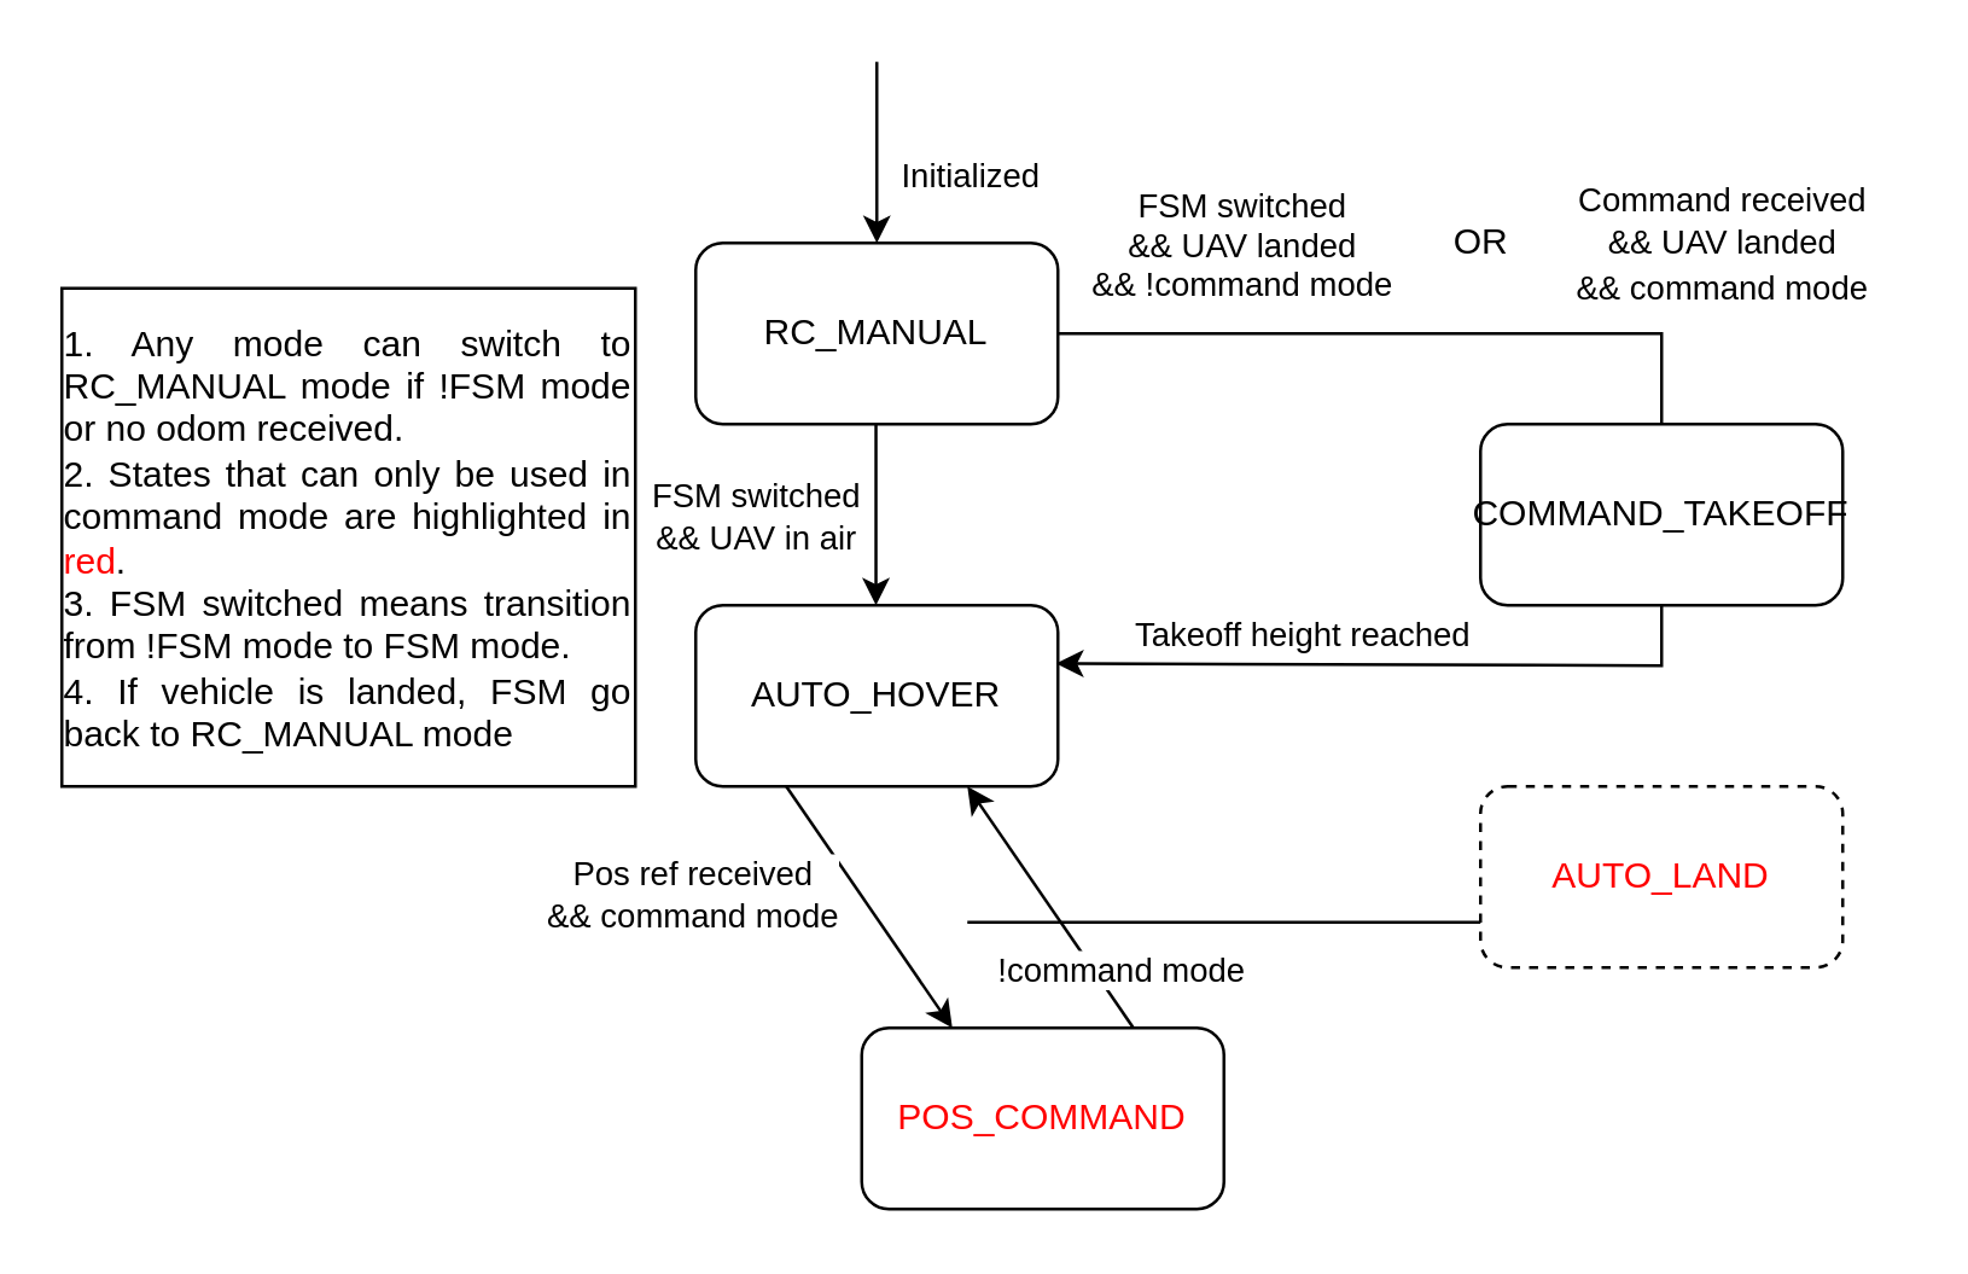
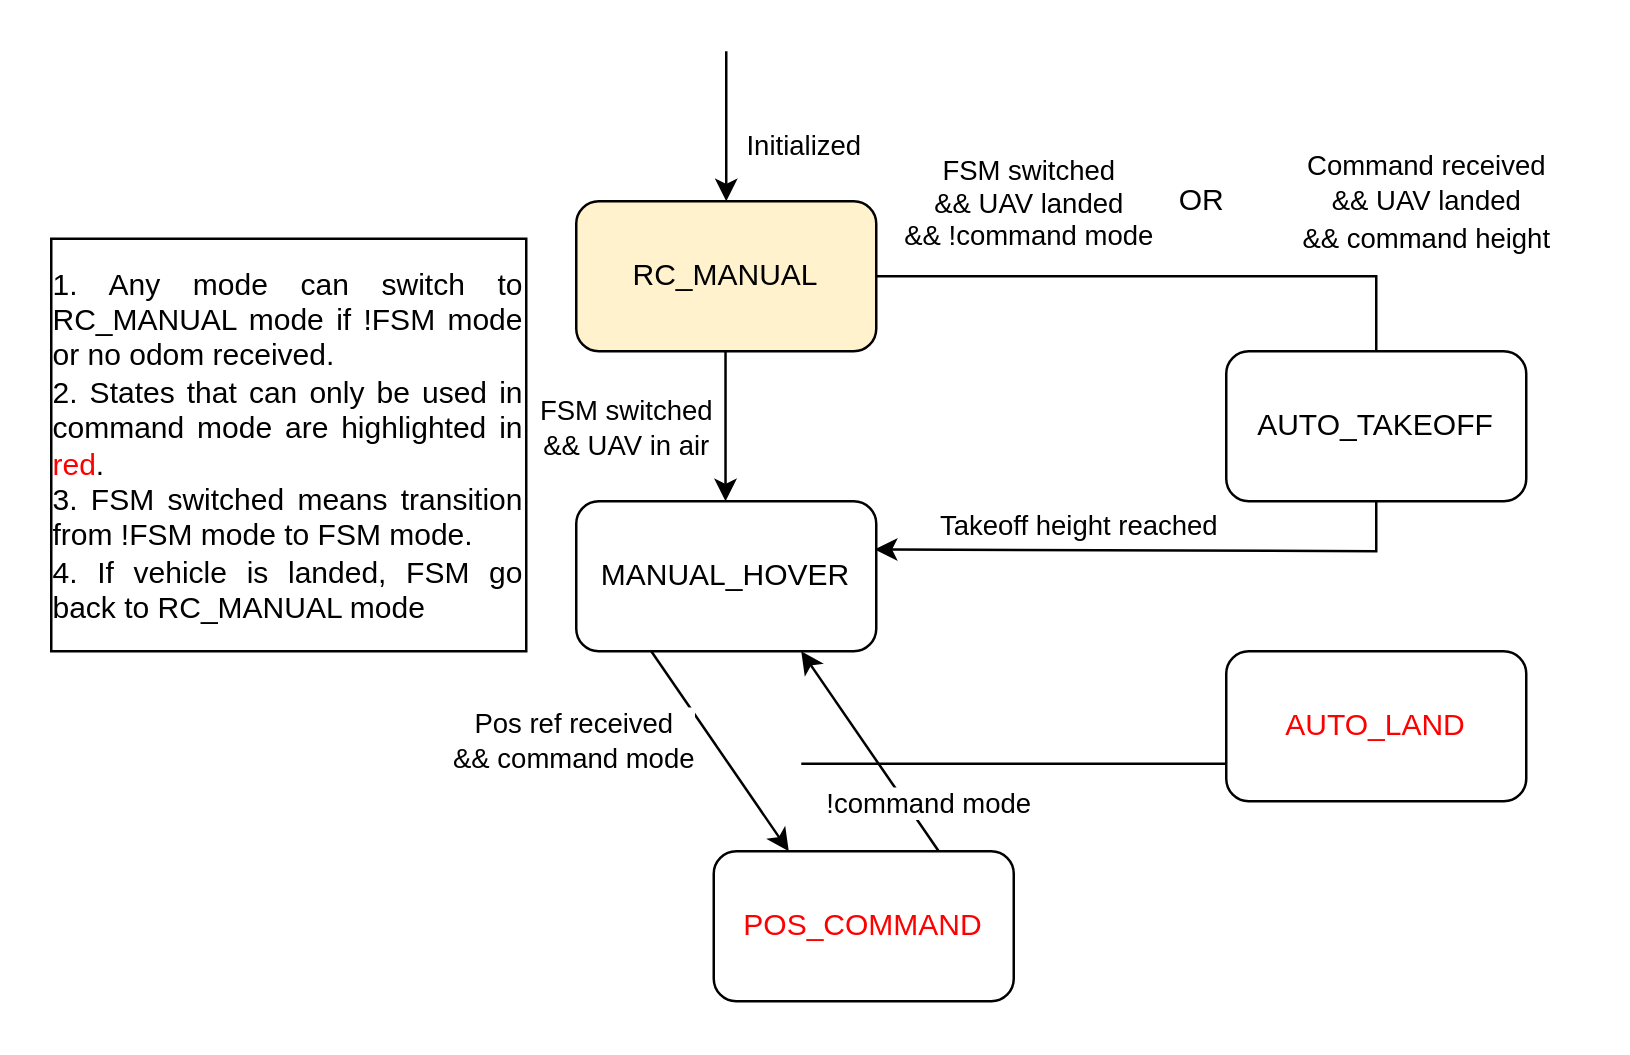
- <mxCell id="15" value="OR" style="text;html=1;align=center;verticalAlign=middle;resizable=0;points=[];autosize=1;strokeColor=none;fillColor=none;" parent="1" vertex="1"><mxGeometry x="470" y="65" width="40" height="30" as="geometry" /></mxCell>
+ <mxCell id="15" value="OR" style="text;html=1;align=center;verticalAlign=middle;resizable=0;points=[];autosize=1;strokeColor=none;fillColor=none;" parent="1" vertex="1"><mxGeometry x="460" y="65" width="40" height="30" as="geometry" /></mxCell>
- <mxCell id="11" value="&lt;font style=&quot;font-size: 11px;&quot;&gt;Command received&lt;br&gt;&amp;amp;&amp;amp; UAV landed&lt;br&gt;&amp;amp;&amp;amp; command mode&lt;/font&gt;" style="text;html=1;align=center;verticalAlign=middle;resizable=0;points=[];autosize=1;strokeColor=none;fillColor=none;" parent="1" vertex="1"><mxGeometry x="510" y="50" width="120" height="60" as="geometry" /></mxCell>
+ <mxCell id="11" value="&lt;font style=&quot;font-size: 11px;&quot;&gt;Command received&lt;br&gt;&amp;amp;&amp;amp; UAV landed&lt;br&gt;&amp;amp;&amp;amp; command height&lt;/font&gt;" style="text;html=1;align=center;verticalAlign=middle;resizable=0;points=[];autosize=1;strokeColor=none;fillColor=none;" parent="1" vertex="1"><mxGeometry x="510" y="50" width="120" height="60" as="geometry" /></mxCell>
- <mxCell id="4" value="RC_MANUAL" style="rounded=1;whiteSpace=wrap;html=1;" parent="1" vertex="1"><mxGeometry x="230" y="80" width="120" height="60" as="geometry" /></mxCell>
+ <mxCell id="4" value="RC_MANUAL" style="rounded=1;whiteSpace=wrap;html=1;fillColor=#fff2cc;" parent="1" vertex="1"><mxGeometry x="230" y="80" width="120" height="60" as="geometry" /></mxCell>
- <mxCell id="10" value="COMMAND_TAKEOFF" style="rounded=1;whiteSpace=wrap;html=1;" parent="1" vertex="1"><mxGeometry x="490" y="140" width="120" height="60" as="geometry" /></mxCell>
+ <mxCell id="10" value="AUTO_TAKEOFF" style="rounded=1;whiteSpace=wrap;html=1;" parent="1" vertex="1"><mxGeometry x="490" y="140" width="120" height="60" as="geometry" /></mxCell>
- <mxCell id="7" value="AUTO_HOVER" style="rounded=1;whiteSpace=wrap;html=1;" parent="1" vertex="1"><mxGeometry x="230" y="200" width="120" height="60" as="geometry" /></mxCell>
+ <mxCell id="7" value="MANUAL_HOVER" style="rounded=1;whiteSpace=wrap;html=1;" parent="1" vertex="1"><mxGeometry x="230" y="200" width="120" height="60" as="geometry" /></mxCell>
- <mxCell id="14" value="&lt;font color=&quot;#ff0000&quot;&gt;AUTO_LAND&lt;/font&gt;" style="rounded=1;whiteSpace=wrap;html=1;dashed=1;" parent="1" vertex="1"><mxGeometry x="490" y="260" width="120" height="60" as="geometry" /></mxCell>
+ <mxCell id="14" value="&lt;font color=&quot;#ff0000&quot;&gt;AUTO_LAND&lt;/font&gt;" style="rounded=1;whiteSpace=wrap;html=1;" parent="1" vertex="1"><mxGeometry x="490" y="260" width="120" height="60" as="geometry" /></mxCell>
